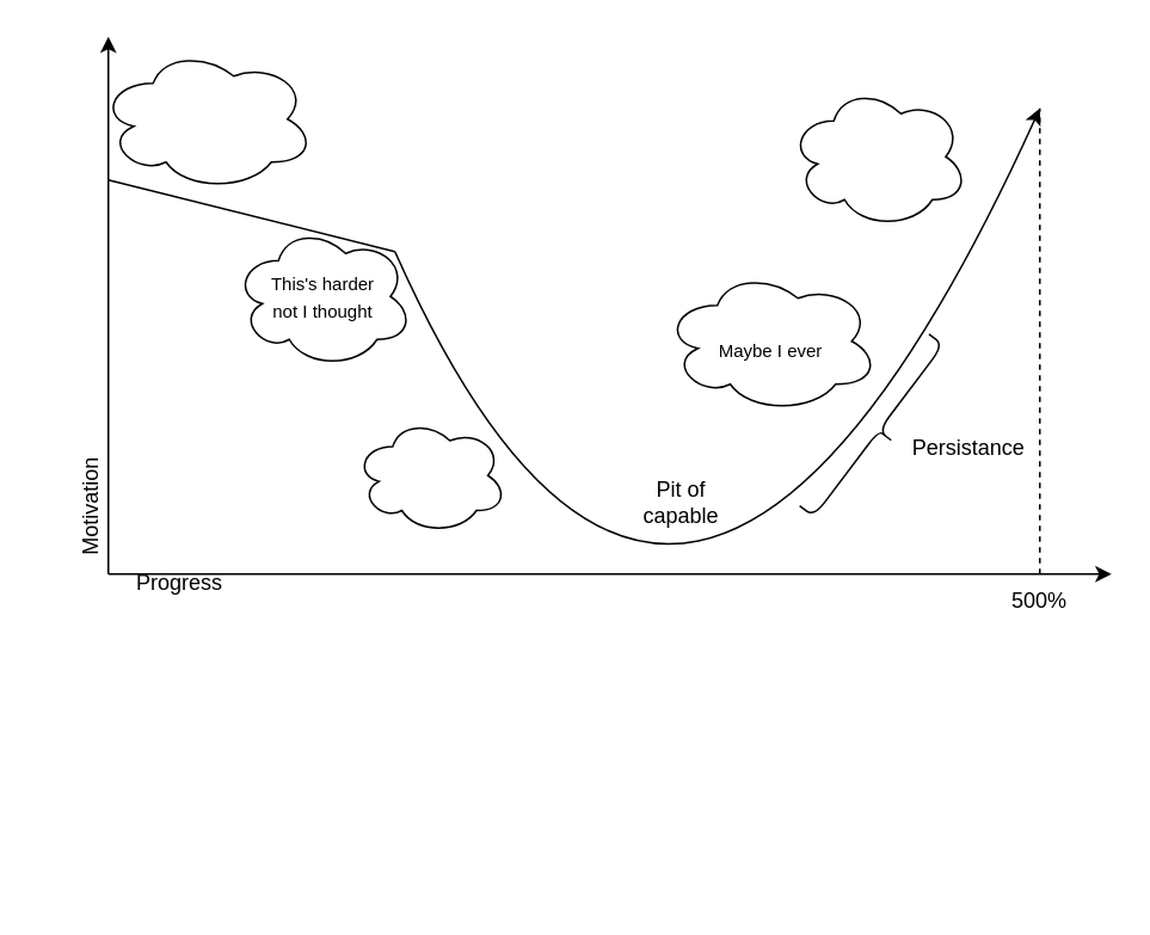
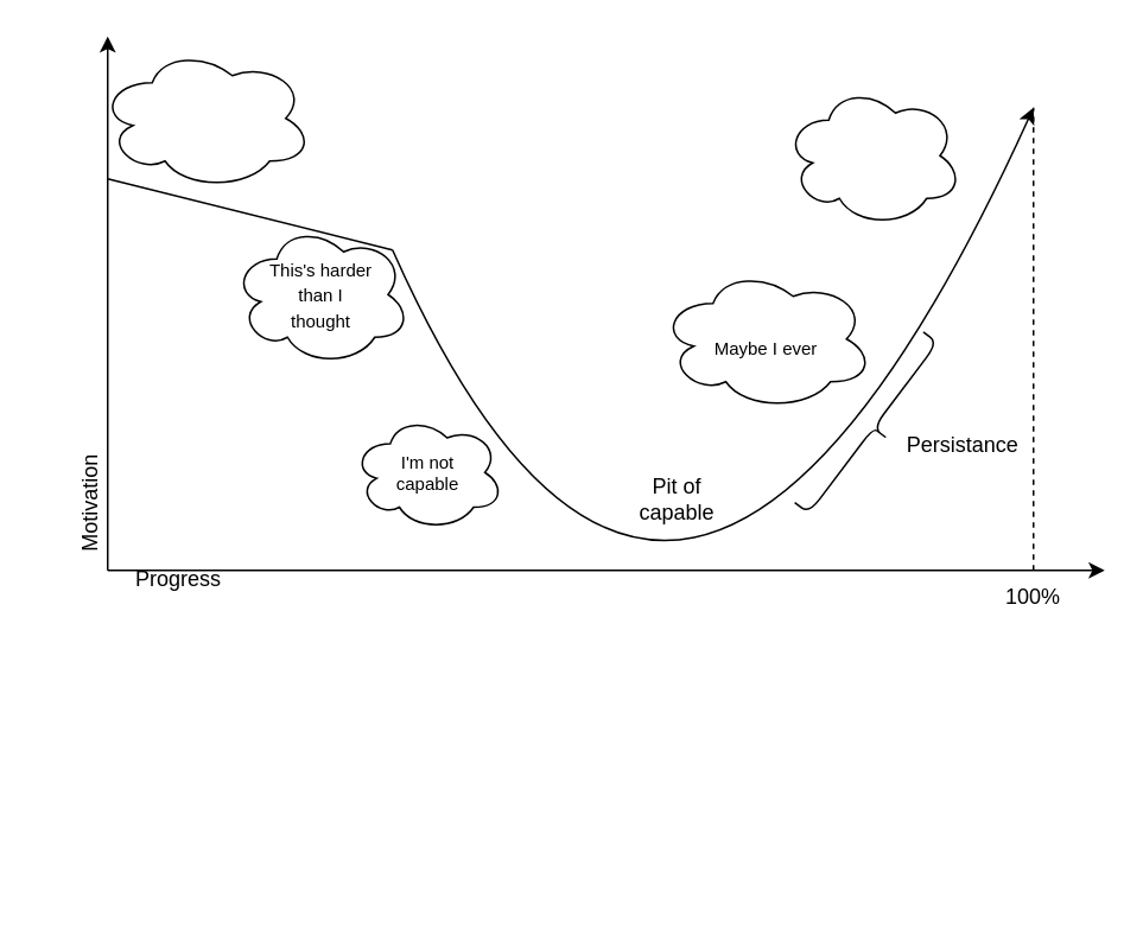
- <mxCell id="18" value="&lt;font style=&quot;font-size: 10px&quot;&gt;This's harder not I thought&lt;/font&gt;" style="text;html=1;strokeColor=none;fillColor=none;align=center;verticalAlign=middle;whiteSpace=wrap;rounded=0;" parent="1" vertex="1"><mxGeometry x="150" y="150" width="60" height="30" as="geometry" /></mxCell>
+ <mxCell id="18" value="&lt;font style=&quot;font-size: 10px&quot;&gt;This's harder than I thought&lt;/font&gt;" style="text;html=1;strokeColor=none;fillColor=none;align=center;verticalAlign=middle;whiteSpace=wrap;rounded=0;" parent="1" vertex="1"><mxGeometry x="150" y="150" width="60" height="30" as="geometry" /></mxCell>
+ <mxCell id="19" value="I'm not capable" style="text;html=1;strokeColor=none;fillColor=none;align=center;verticalAlign=middle;whiteSpace=wrap;rounded=0;fontSize=10;" parent="1" vertex="1"><mxGeometry x="210" y="250" width="60" height="30" as="geometry" /></mxCell>
- <mxCell id="14" value="500%" style="text;html=1;strokeColor=none;fillColor=none;align=center;verticalAlign=middle;whiteSpace=wrap;rounded=0;" parent="1" vertex="1"><mxGeometry x="550" y="320" width="60" height="30" as="geometry" /></mxCell>
+ <mxCell id="14" value="100%" style="text;html=1;strokeColor=none;fillColor=none;align=center;verticalAlign=middle;whiteSpace=wrap;rounded=0;" parent="1" vertex="1"><mxGeometry x="550" y="320" width="60" height="30" as="geometry" /></mxCell>
